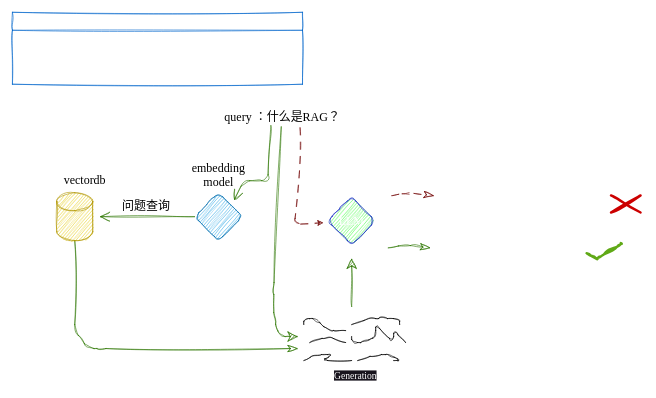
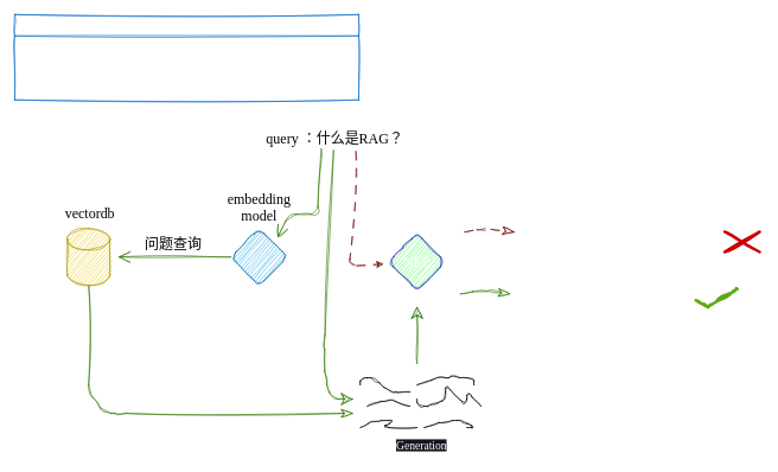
- <mxCell id="23" value="vectordb" style="text;html=1;strokeColor=none;fillColor=none;align=center;verticalAlign=middle;whiteSpace=wrap;rounded=0;sketch=1;hachureGap=4;jiggle=2;curveFitting=1;fontFamily=Architects Daughter;fontSource=https%3A%2F%2Ffonts.googleapis.com%2Fcss%3Ffamily%3DArchitects%2BDaughter;fontSize=20;fontColor=default;" parent="1" vertex="1"><mxGeometry x="101" y="284" width="80" height="30" as="geometry" /></mxCell>
+ <mxCell id="23" value="vectordb" style="text;html=1;strokeColor=none;fillColor=none;align=center;verticalAlign=middle;whiteSpace=wrap;rounded=0;sketch=1;hachureGap=4;jiggle=2;curveFitting=1;fontFamily=Architects Daughter;fontSource=https%3A%2F%2Ffonts.googleapis.com%2Fcss%3Ffamily%3DArchitects%2BDaughter;fontSize=20;fontColor=default;" parent="1" vertex="1"><mxGeometry x="86" y="284" width="80" height="30" as="geometry" /></mxCell>
- <mxCell id="5" value="LLM" style="rhombus;whiteSpace=wrap;html=1;rounded=1;sketch=1;hachureGap=4;jiggle=2;curveFitting=1;strokeColor=#001DBC;fontFamily=Architects Daughter;fontSource=https%3A%2F%2Ffonts.googleapis.com%2Fcss%3Ffamily%3DArchitects%2BDaughter;fontSize=20;fontColor=#ffffff;fillColor=#33FF33;" parent="1" vertex="1"><mxGeometry x="546" y="328" width="80" height="80" as="geometry" /></mxCell>
+ <mxCell id="5" value="NLP" style="rhombus;whiteSpace=wrap;html=1;rounded=1;sketch=1;hachureGap=4;jiggle=2;curveFitting=1;strokeColor=#001DBC;fontFamily=Architects Daughter;fontSource=https%3A%2F%2Ffonts.googleapis.com%2Fcss%3Ffamily%3DArchitects%2BDaughter;fontSize=20;fontColor=#ffffff;fillColor=#33FF33;" parent="1" vertex="1"><mxGeometry x="546" y="328" width="80" height="80" as="geometry" /></mxCell>
